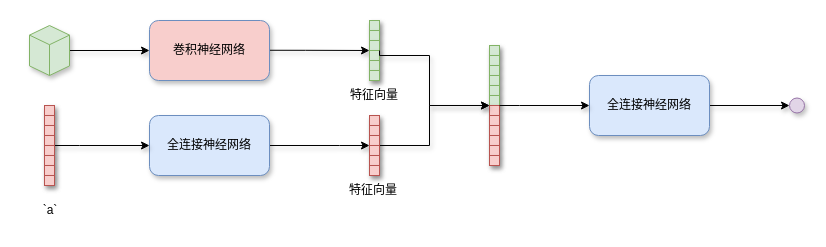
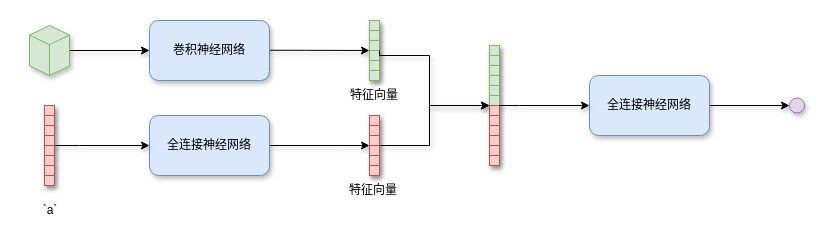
- <mxCell id="5" value="巻积神经网络" style="rounded=1;whiteSpace=wrap;html=1;fillColor=#f8cecc;strokeColor=#6c8ebf;shadow=1;" parent="1" vertex="1"><mxGeometry x="149" y="20" width="120" height="60" as="geometry" /></mxCell>
+ <mxCell id="5" value="巻积神经网络" style="rounded=1;whiteSpace=wrap;html=1;fillColor=#dae8fc;strokeColor=#6c8ebf;shadow=1;" parent="1" vertex="1"><mxGeometry x="149" y="20" width="120" height="60" as="geometry" /></mxCell>
